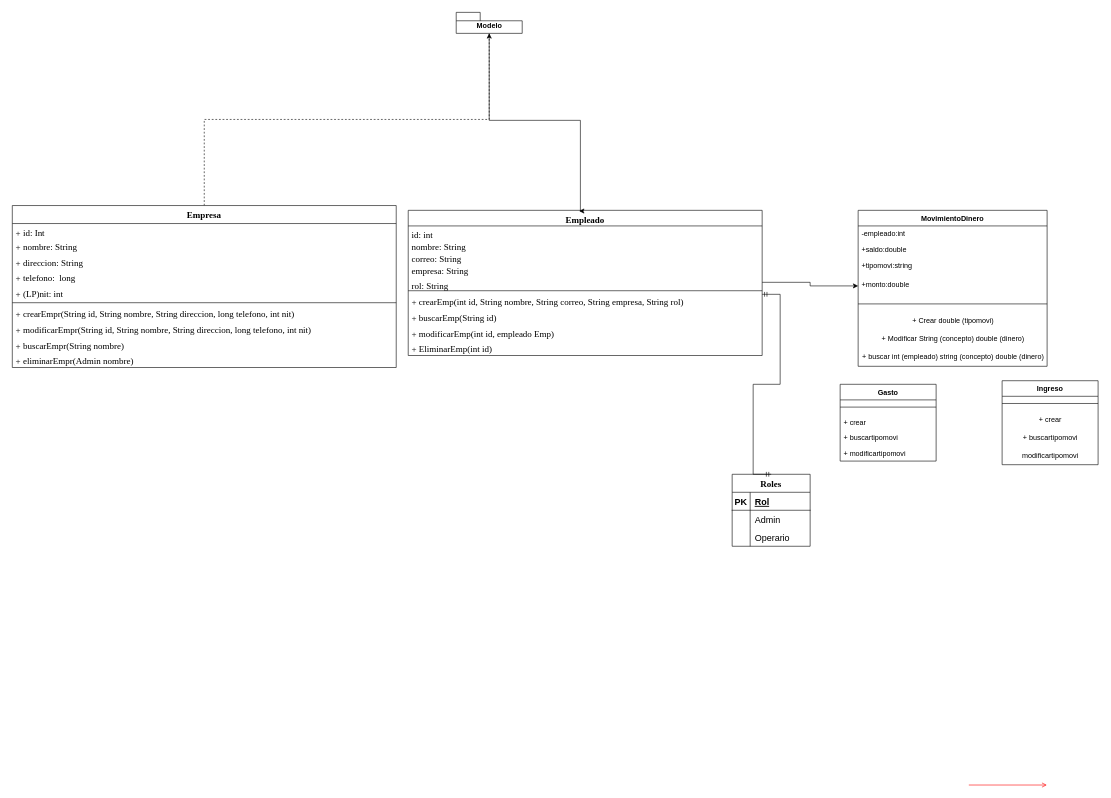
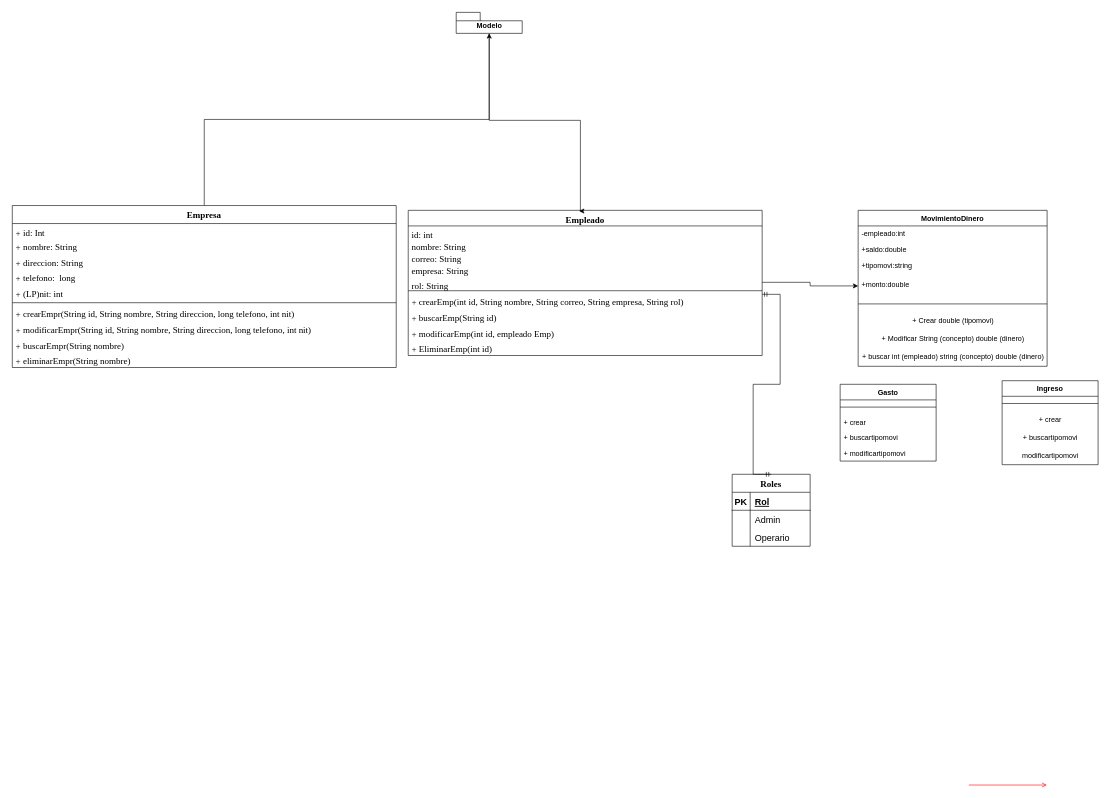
- <mxCell id="27" style="edgeStyle=orthogonalEdgeStyle;rounded=0;orthogonalLoop=1;jettySize=auto;html=1;exitX=0.5;exitY=0;exitDx=0;exitDy=0;entryX=0.5;entryY=1;entryDx=0;entryDy=0;entryPerimeter=0;dashed=1;" parent="1" source="28" target="15" edge="1"><mxGeometry relative="1" as="geometry" /></mxCell>
+ <mxCell id="27" style="edgeStyle=orthogonalEdgeStyle;rounded=0;orthogonalLoop=1;jettySize=auto;html=1;exitX=0.5;exitY=0;exitDx=0;exitDy=0;entryX=0.5;entryY=1;entryDx=0;entryDy=0;entryPerimeter=0;" parent="1" source="28" target="15" edge="1"><mxGeometry relative="1" as="geometry" /></mxCell>
- <mxCell id="38" value="+ eliminarEmpr(Admin nombre)" style="text;strokeColor=none;fillColor=none;align=left;verticalAlign=top;spacingLeft=4;spacingRight=4;overflow=hidden;rotatable=0;points=[[0,0.5],[1,0.5]];portConstraint=eastwest;fillStyle=solid;fontFamily=Poppins;fontSource=https%3A%2F%2Ffonts.googleapis.com%2Fcss%3Ffamily%3DPoppins;fontSize=15;" parent="28" vertex="1"><mxGeometry y="244" width="640" height="26" as="geometry" /></mxCell>
+ <mxCell id="38" value="+ eliminarEmpr(String nombre)" style="text;strokeColor=none;fillColor=none;align=left;verticalAlign=top;spacingLeft=4;spacingRight=4;overflow=hidden;rotatable=0;points=[[0,0.5],[1,0.5]];portConstraint=eastwest;fillStyle=solid;fontFamily=Poppins;fontSource=https%3A%2F%2Ffonts.googleapis.com%2Fcss%3Ffamily%3DPoppins;fontSize=15;" parent="28" vertex="1"><mxGeometry y="244" width="640" height="26" as="geometry" /></mxCell>
